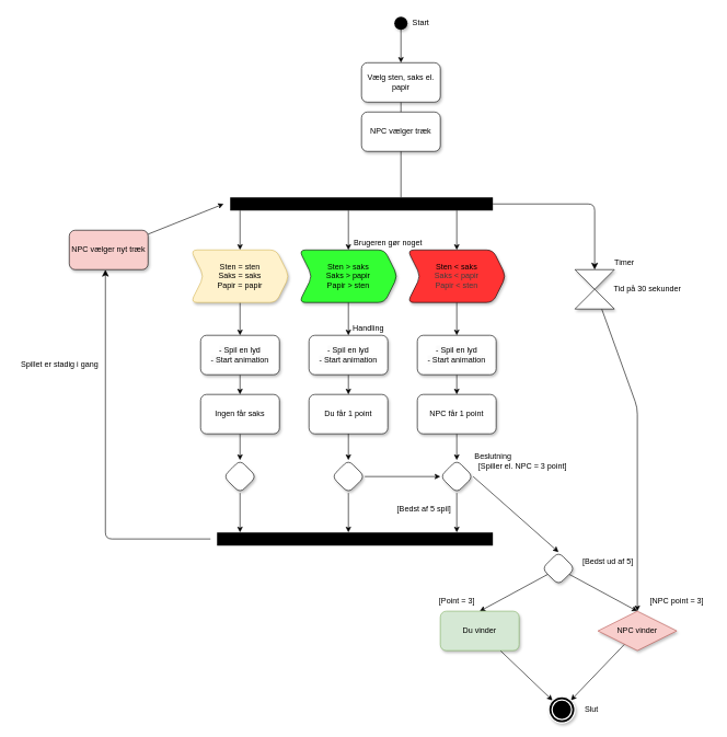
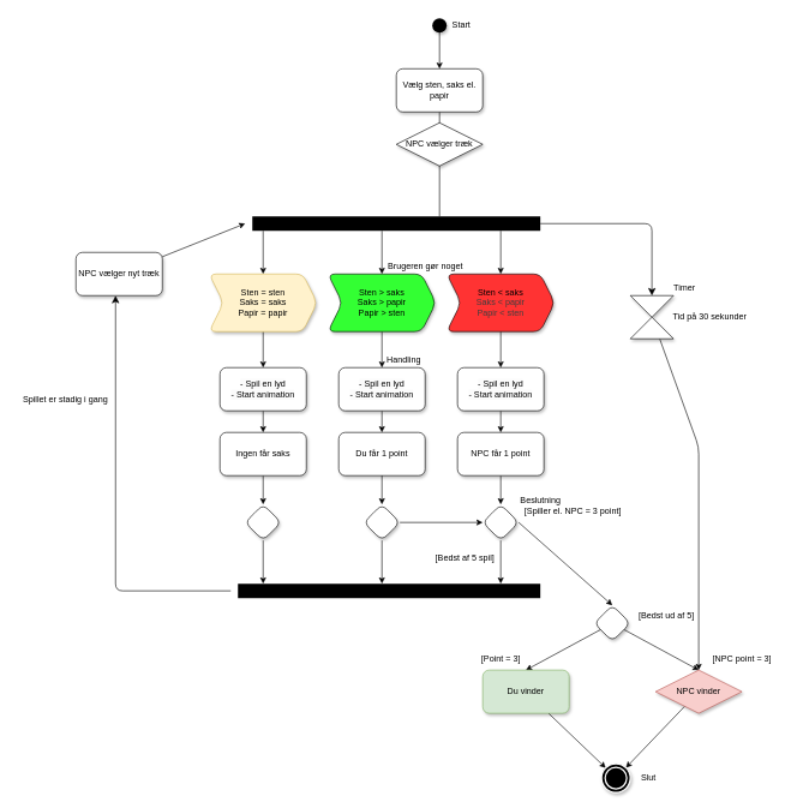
- <mxCell id="55" value="NPC vælger træk" style="rounded=1;whiteSpace=wrap;html=1;shadow=1;" vertex="1" parent="1"><mxGeometry x="550" y="170" width="120" height="60" as="geometry" /></mxCell>
+ <mxCell id="55" value="NPC vælger træk" style="rhombus;whiteSpace=wrap;html=1;shadow=1;" vertex="1" parent="1"><mxGeometry x="550" y="170" width="120" height="60" as="geometry" /></mxCell>
- <mxCell id="54" value="NPC vælger nyt træk" style="rounded=1;whiteSpace=wrap;html=1;shadow=1;fillColor=#f8cecc;" vertex="1" parent="1"><mxGeometry x="105" y="350" width="120" height="60" as="geometry" /></mxCell>
+ <mxCell id="54" value="NPC vælger nyt træk" style="rounded=1;whiteSpace=wrap;html=1;shadow=1;" vertex="1" parent="1"><mxGeometry x="105" y="350" width="120" height="60" as="geometry" /></mxCell>
